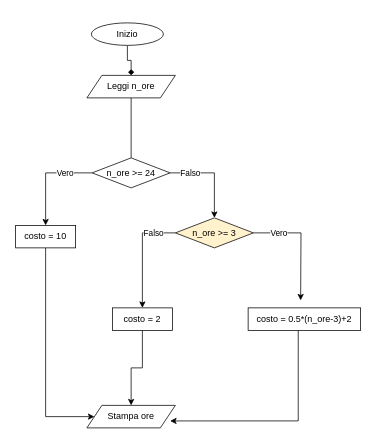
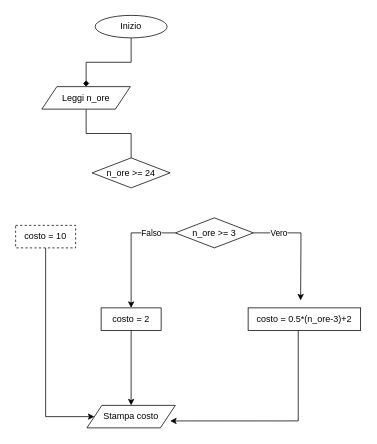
- <mxCell id="3" value="&lt;div&gt;Inizio&lt;/div&gt;" style="ellipse;whiteSpace=wrap;html=1;" vertex="1" parent="1"><mxGeometry x="121" y="30" width="96" height="30" as="geometry" /></mxCell>
+ <mxCell id="3" value="&lt;div&gt;Inizio&lt;/div&gt;" style="ellipse;whiteSpace=wrap;html=1;" vertex="1" parent="1"><mxGeometry x="126" y="20" width="96" height="30" as="geometry" /></mxCell>
- <mxCell id="5" value="&lt;div&gt;Leggi n_ore&lt;/div&gt;" style="shape=parallelogram;perimeter=parallelogramPerimeter;whiteSpace=wrap;html=1;fixedSize=1;" vertex="1" parent="1"><mxGeometry x="115" y="100" width="118" height="30" as="geometry" /></mxCell>
+ <mxCell id="5" value="&lt;div&gt;Leggi n_ore&lt;/div&gt;" style="shape=parallelogram;perimeter=parallelogramPerimeter;whiteSpace=wrap;html=1;fixedSize=1;" vertex="1" parent="1"><mxGeometry x="55" y="115" width="118" height="30" as="geometry" /></mxCell>
- <mxCell id="8" style="edgeStyle=orthogonalEdgeStyle;rounded=0;orthogonalLoop=1;jettySize=auto;html=1;entryX=0.5;entryY=0;entryDx=0;entryDy=0;" edge="1" parent="1" source="10" target="19"><mxGeometry relative="1" as="geometry" /></mxCell>
- <mxCell id="9" value="&lt;div&gt;Falso&lt;/div&gt;" style="edgeLabel;html=1;align=center;verticalAlign=middle;resizable=0;points=[];rotation=0;" vertex="1" connectable="0" parent="8"><mxGeometry x="-0.513" y="4" relative="1" as="geometry"><mxPoint x="-3" y="4" as="offset" /></mxGeometry></mxCell>
- <mxCell id="6" style="edgeStyle=orthogonalEdgeStyle;rounded=0;orthogonalLoop=1;jettySize=auto;html=1;entryX=0.5;entryY=0;entryDx=0;entryDy=0;" edge="1" parent="1" source="10" target="12"><mxGeometry relative="1" as="geometry" /></mxCell>
- <mxCell id="7" value="&lt;div&gt;Vero&lt;/div&gt;" style="edgeLabel;html=1;align=center;verticalAlign=middle;resizable=0;points=[];" vertex="1" connectable="0" parent="6"><mxGeometry x="-0.439" y="4" relative="1" as="geometry"><mxPoint y="-4" as="offset" /></mxGeometry></mxCell>
- <mxCell id="19" value="&lt;div&gt;n_ore &amp;gt;= 3&lt;/div&gt;" style="rhombus;whiteSpace=wrap;html=1;fillColor=#fff2cc;" vertex="1" parent="1"><mxGeometry x="233" y="290" width="104" height="40" as="geometry" /></mxCell>
+ <mxCell id="19" value="&lt;div&gt;n_ore &amp;gt;= 3&lt;/div&gt;" style="rhombus;whiteSpace=wrap;html=1;" vertex="1" parent="1"><mxGeometry x="233" y="290" width="104" height="40" as="geometry" /></mxCell>
- <mxCell id="12" value="costo = 10" style="rounded=0;whiteSpace=wrap;html=1;" vertex="1" parent="1"><mxGeometry x="20" y="300" width="80" height="30" as="geometry" /></mxCell>
+ <mxCell id="12" value="costo = 10" style="rounded=0;whiteSpace=wrap;html=1;dashed=1;" vertex="1" parent="1"><mxGeometry x="20" y="300" width="80" height="30" as="geometry" /></mxCell>
- <mxCell id="21" value="costo = 2" style="rounded=0;whiteSpace=wrap;html=1;" vertex="1" parent="1"><mxGeometry x="149" y="410" width="80" height="30" as="geometry" /></mxCell>
+ <mxCell id="21" value="costo = 2" style="rounded=0;whiteSpace=wrap;html=1;" vertex="1" parent="1"><mxGeometry x="134" y="410" width="80" height="30" as="geometry" /></mxCell>
- <mxCell id="22" value="&lt;div&gt;Stampa ore&lt;/div&gt;" style="shape=parallelogram;perimeter=parallelogramPerimeter;whiteSpace=wrap;html=1;fixedSize=1;" vertex="1" parent="1"><mxGeometry x="115" y="540" width="118" height="30" as="geometry" /></mxCell>
+ <mxCell id="22" value="&lt;div&gt;Stampa costo&lt;/div&gt;" style="shape=parallelogram;perimeter=parallelogramPerimeter;whiteSpace=wrap;html=1;fixedSize=1;" vertex="1" parent="1"><mxGeometry x="115" y="540" width="118" height="30" as="geometry" /></mxCell>
